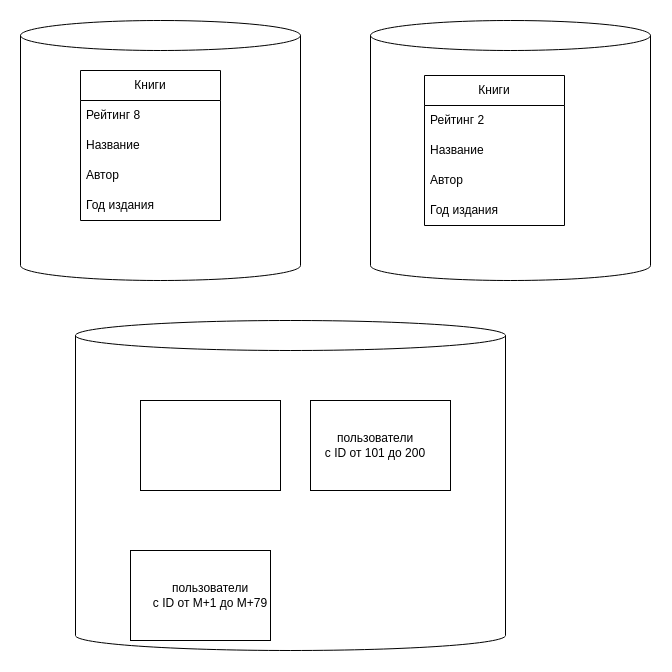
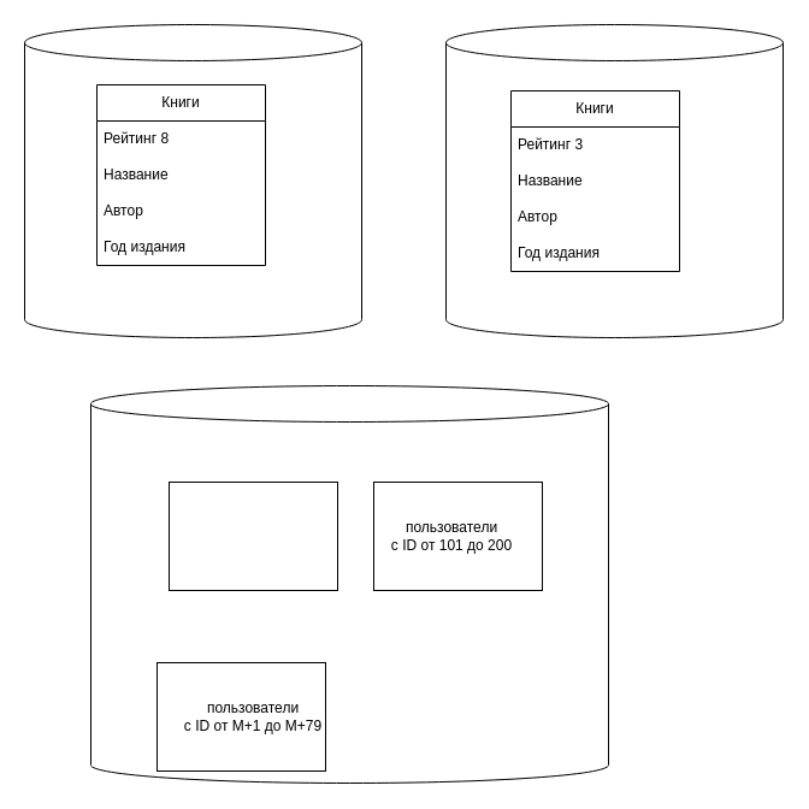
- <mxCell id="10" value="Рейтинг 2" style="text;strokeColor=none;fillColor=none;align=left;verticalAlign=middle;spacingLeft=4;spacingRight=4;overflow=hidden;points=[[0,0.5],[1,0.5]];portConstraint=eastwest;rotatable=0;whiteSpace=wrap;html=1;" vertex="1" parent="9"><mxGeometry y="30" width="140" height="30" as="geometry" /></mxCell>
+ <mxCell id="10" value="Рейтинг 3" style="text;strokeColor=none;fillColor=none;align=left;verticalAlign=middle;spacingLeft=4;spacingRight=4;overflow=hidden;points=[[0,0.5],[1,0.5]];portConstraint=eastwest;rotatable=0;whiteSpace=wrap;html=1;" vertex="1" parent="9"><mxGeometry y="30" width="140" height="30" as="geometry" /></mxCell>
